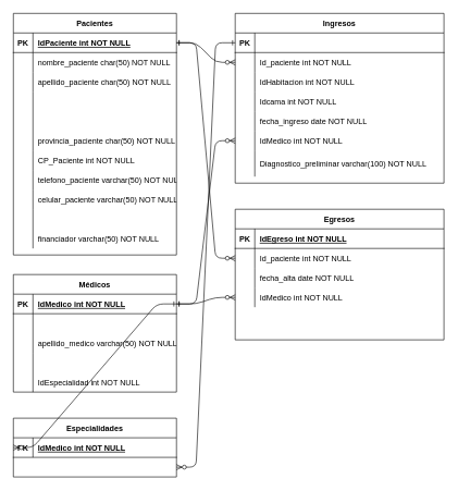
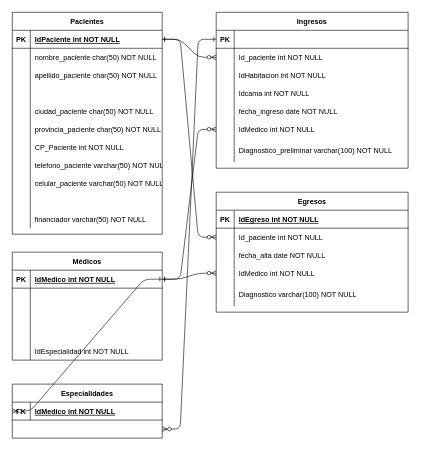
+ <mxCell id="39" value="ciudad_paciente char(50) NOT NULL" style="shape=partialRectangle;overflow=hidden;connectable=0;fillColor=none;top=0;left=0;bottom=0;right=0;align=left;spacingLeft=6;" vertex="1" parent="37"><mxGeometry x="30" width="220" height="30" as="geometry" /></mxCell>
+ <mxCell id="86" value="Diagnostico varchar(100) NOT NULL" style="shape=partialRectangle;overflow=hidden;connectable=0;fillColor=none;top=0;left=0;bottom=0;right=0;align=left;spacingLeft=6;" vertex="1" parent="84"><mxGeometry x="30" width="290" height="40" as="geometry" /></mxCell>
- <mxCell id="65" value="apellido_medico varchar(50) NOT NULL" style="shape=partialRectangle;overflow=hidden;connectable=0;fillColor=none;top=0;left=0;bottom=0;right=0;align=left;spacingLeft=6;" vertex="1" parent="63"><mxGeometry x="30" width="220" height="30" as="geometry" /></mxCell>
